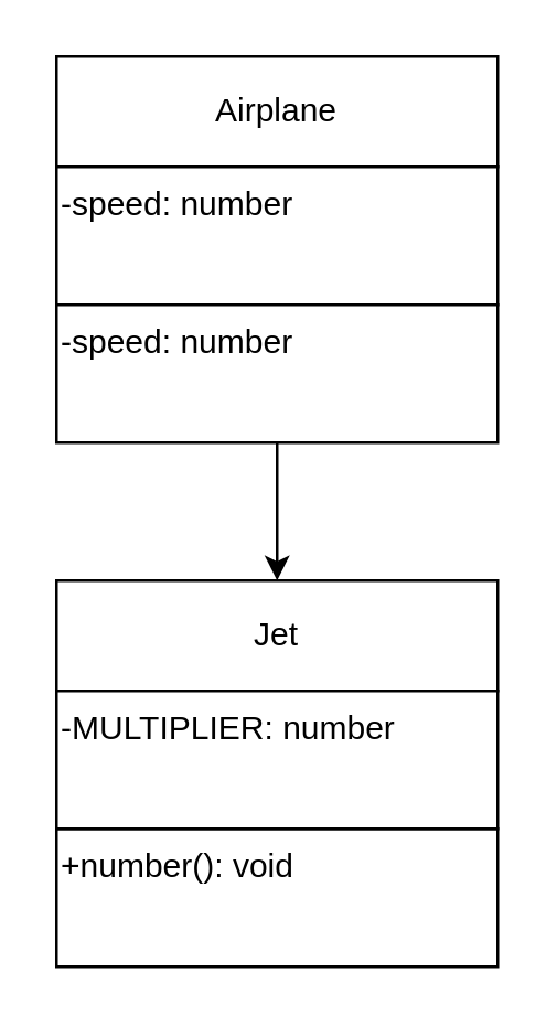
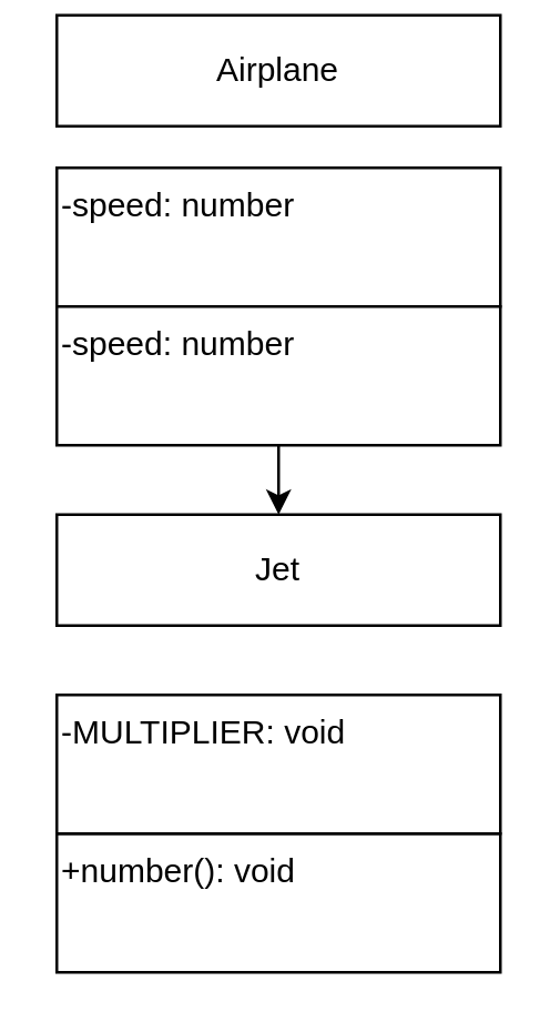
- <mxCell id="2" value="Airplane" style="rounded=0;whiteSpace=wrap;html=1;" vertex="1" parent="1"><mxGeometry x="20" y="20" width="160" height="40" as="geometry" /></mxCell>
+ <mxCell id="2" value="Airplane" style="rounded=0;whiteSpace=wrap;html=1;" vertex="1" parent="1"><mxGeometry x="20" y="5" width="160" height="40" as="geometry" /></mxCell>
- <mxCell id="4" value="Jet" style="rounded=0;whiteSpace=wrap;html=1;" vertex="1" parent="1"><mxGeometry x="20" y="210" width="160" height="40" as="geometry" /></mxCell>
+ <mxCell id="4" value="Jet" style="rounded=0;whiteSpace=wrap;html=1;" vertex="1" parent="1"><mxGeometry x="20" y="185" width="160" height="40" as="geometry" /></mxCell>
- <mxCell id="8" value="-MULTIPLIER: number" style="rounded=0;whiteSpace=wrap;html=1;align=left;verticalAlign=top;" vertex="1" parent="1"><mxGeometry x="20" y="250" width="160" height="50" as="geometry" /></mxCell>
+ <mxCell id="8" value="-MULTIPLIER: void" style="rounded=0;whiteSpace=wrap;html=1;align=left;verticalAlign=top;" vertex="1" parent="1"><mxGeometry x="20" y="250" width="160" height="50" as="geometry" /></mxCell>
